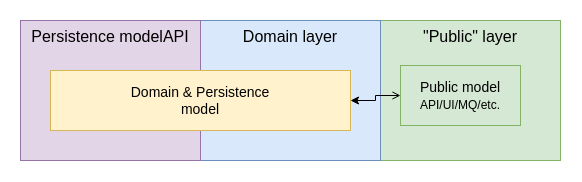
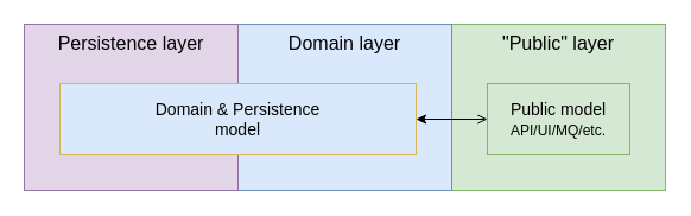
- <mxCell id="4" value="Persistence modelAPI" style="rounded=0;whiteSpace=wrap;html=1;verticalAlign=top;fontSize=16;fillColor=#e1d5e7;strokeColor=#9673a6;" vertex="1" parent="1"><mxGeometry x="20" y="20" width="180" height="140" as="geometry" /></mxCell>
+ <mxCell id="4" value="Persistence layer" style="rounded=0;whiteSpace=wrap;html=1;verticalAlign=top;fontSize=16;fillColor=#e1d5e7;strokeColor=#9673a6;" vertex="1" parent="1"><mxGeometry x="20" y="20" width="180" height="140" as="geometry" /></mxCell>
- <mxCell id="7" value="Public model&lt;br style=&quot;font-size: 14px&quot;&gt;&lt;font style=&quot;font-size: 12px&quot;&gt;API/UI/MQ/etc.&lt;/font&gt;" style="rounded=0;whiteSpace=wrap;html=1;fillColor=#d5e8d4;strokeColor=#82b366;fontSize=14;" vertex="1" parent="1"><mxGeometry x="400" y="65" width="120" height="60" as="geometry" /></mxCell>
+ <mxCell id="7" value="Public model&lt;br style=&quot;font-size: 14px&quot;&gt;&lt;font style=&quot;font-size: 12px&quot;&gt;API/UI/MQ/etc.&lt;/font&gt;" style="rounded=0;whiteSpace=wrap;html=1;fillColor=#d5e8d4;strokeColor=#82b366;fontSize=14;" vertex="1" parent="1"><mxGeometry x="410" y="70" width="120" height="60" as="geometry" /></mxCell>
- <mxCell id="6" value="Domain &amp;amp; Persistence&lt;br style=&quot;font-size: 14px;&quot;&gt;model" style="rounded=0;whiteSpace=wrap;html=1;fillColor=#fff2cc;strokeColor=#d6b656;fontSize=14;" vertex="1" parent="1"><mxGeometry x="50" y="70" width="300" height="60" as="geometry" /></mxCell>
+ <mxCell id="6" value="Domain &amp;amp; Persistence&lt;br style=&quot;font-size: 14px;&quot;&gt;model" style="rounded=0;whiteSpace=wrap;html=1;fillColor=#dae8fc;strokeColor=#d6b656;fontSize=14;" vertex="1" parent="1"><mxGeometry x="50" y="70" width="300" height="60" as="geometry" /></mxCell>
